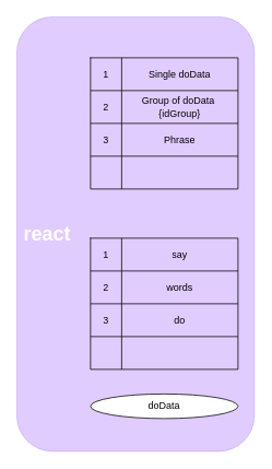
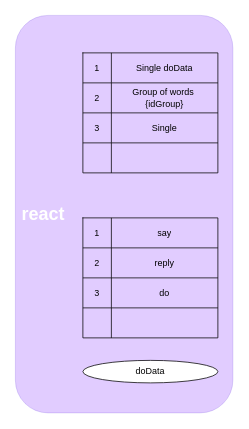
- <mxCell id="9" value="Group of doData&amp;nbsp;&lt;br&gt;{idGroup}" style="shape=partialRectangle;html=1;whiteSpace=wrap;connectable=0;overflow=hidden;fillColor=none;top=0;left=0;bottom=0;right=0;pointerEvents=1;rounded=0;shadow=0;strokeColor=default;" vertex="1" parent="7"><mxGeometry x="38" width="142" height="40" as="geometry"><mxRectangle width="142" height="40" as="alternateBounds" /></mxGeometry></mxCell>
+ <mxCell id="9" value="Group of words&amp;nbsp;&lt;br&gt;{idGroup}" style="shape=partialRectangle;html=1;whiteSpace=wrap;connectable=0;overflow=hidden;fillColor=none;top=0;left=0;bottom=0;right=0;pointerEvents=1;rounded=0;shadow=0;strokeColor=default;" vertex="1" parent="7"><mxGeometry x="38" width="142" height="40" as="geometry"><mxRectangle width="142" height="40" as="alternateBounds" /></mxGeometry></mxCell>
- <mxCell id="12" value="Phrase" style="shape=partialRectangle;html=1;whiteSpace=wrap;connectable=0;overflow=hidden;fillColor=none;top=0;left=0;bottom=0;right=0;pointerEvents=1;rounded=0;shadow=0;strokeColor=default;" vertex="1" parent="10"><mxGeometry x="38" width="142" height="40" as="geometry"><mxRectangle width="142" height="40" as="alternateBounds" /></mxGeometry></mxCell>
+ <mxCell id="12" value="Single" style="shape=partialRectangle;html=1;whiteSpace=wrap;connectable=0;overflow=hidden;fillColor=none;top=0;left=0;bottom=0;right=0;pointerEvents=1;rounded=0;shadow=0;strokeColor=default;" vertex="1" parent="10"><mxGeometry x="38" width="142" height="40" as="geometry"><mxRectangle width="142" height="40" as="alternateBounds" /></mxGeometry></mxCell>
- <mxCell id="22" value="words" style="shape=partialRectangle;html=1;whiteSpace=wrap;connectable=0;overflow=hidden;fillColor=none;top=0;left=0;bottom=0;right=0;pointerEvents=1;rounded=0;shadow=0;strokeColor=default;" vertex="1" parent="20"><mxGeometry x="38" width="142" height="40" as="geometry"><mxRectangle width="142" height="40" as="alternateBounds" /></mxGeometry></mxCell>
+ <mxCell id="22" value="reply" style="shape=partialRectangle;html=1;whiteSpace=wrap;connectable=0;overflow=hidden;fillColor=none;top=0;left=0;bottom=0;right=0;pointerEvents=1;rounded=0;shadow=0;strokeColor=default;" vertex="1" parent="20"><mxGeometry x="38" width="142" height="40" as="geometry"><mxRectangle width="142" height="40" as="alternateBounds" /></mxGeometry></mxCell>
